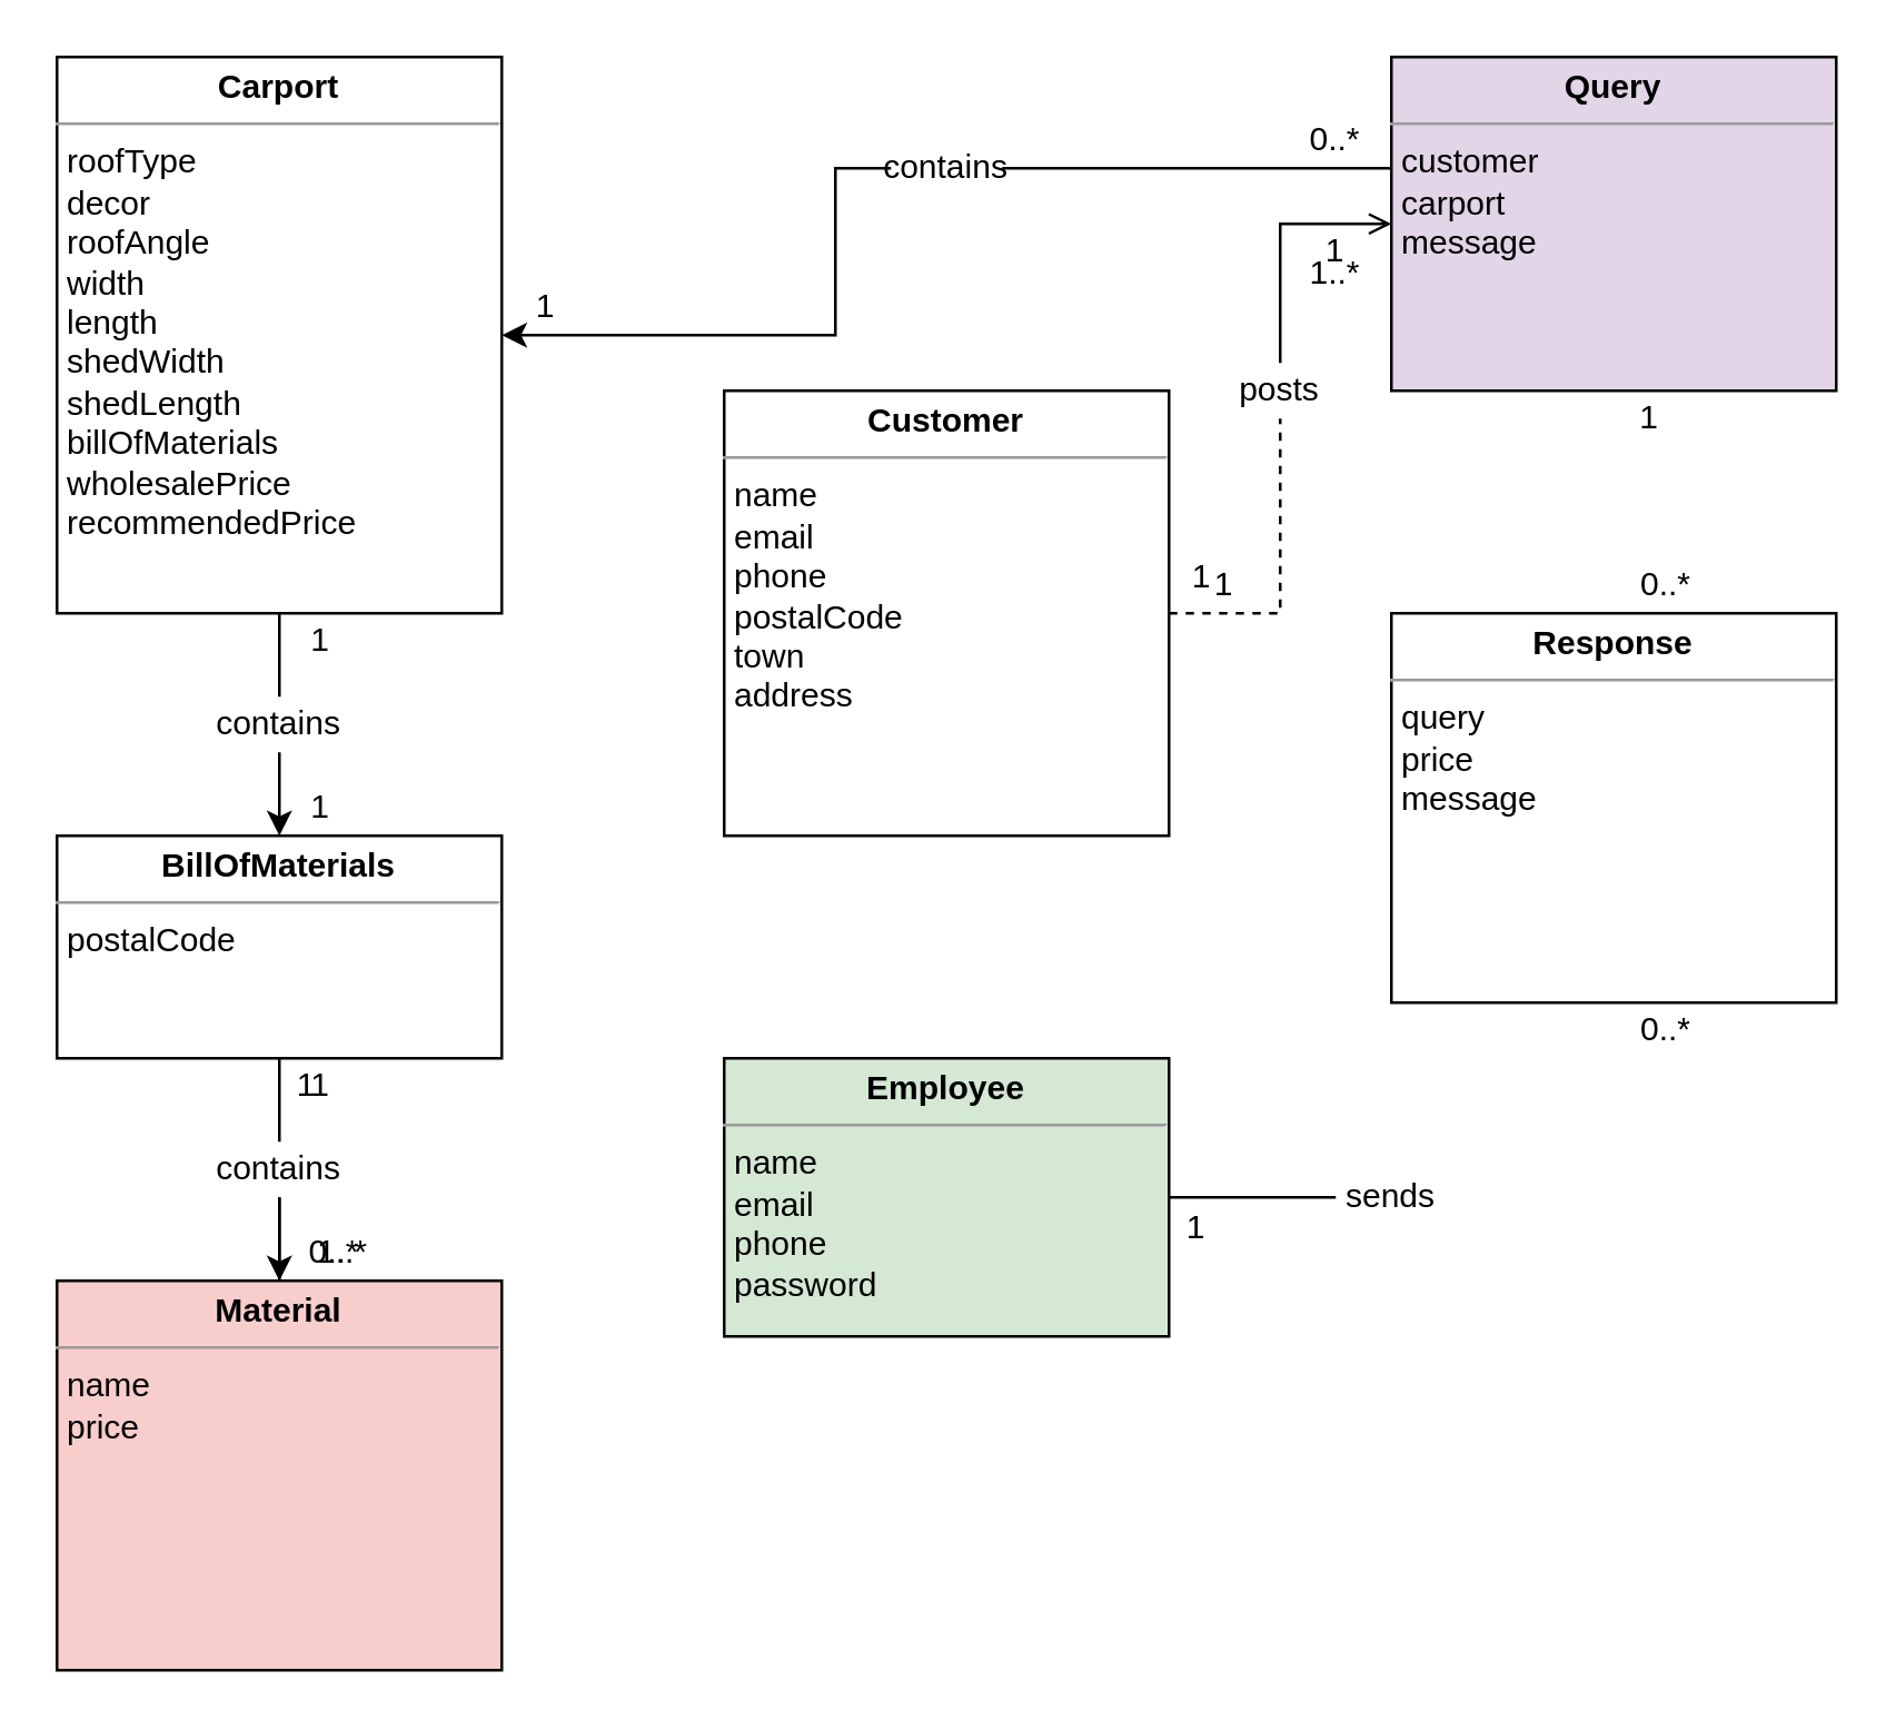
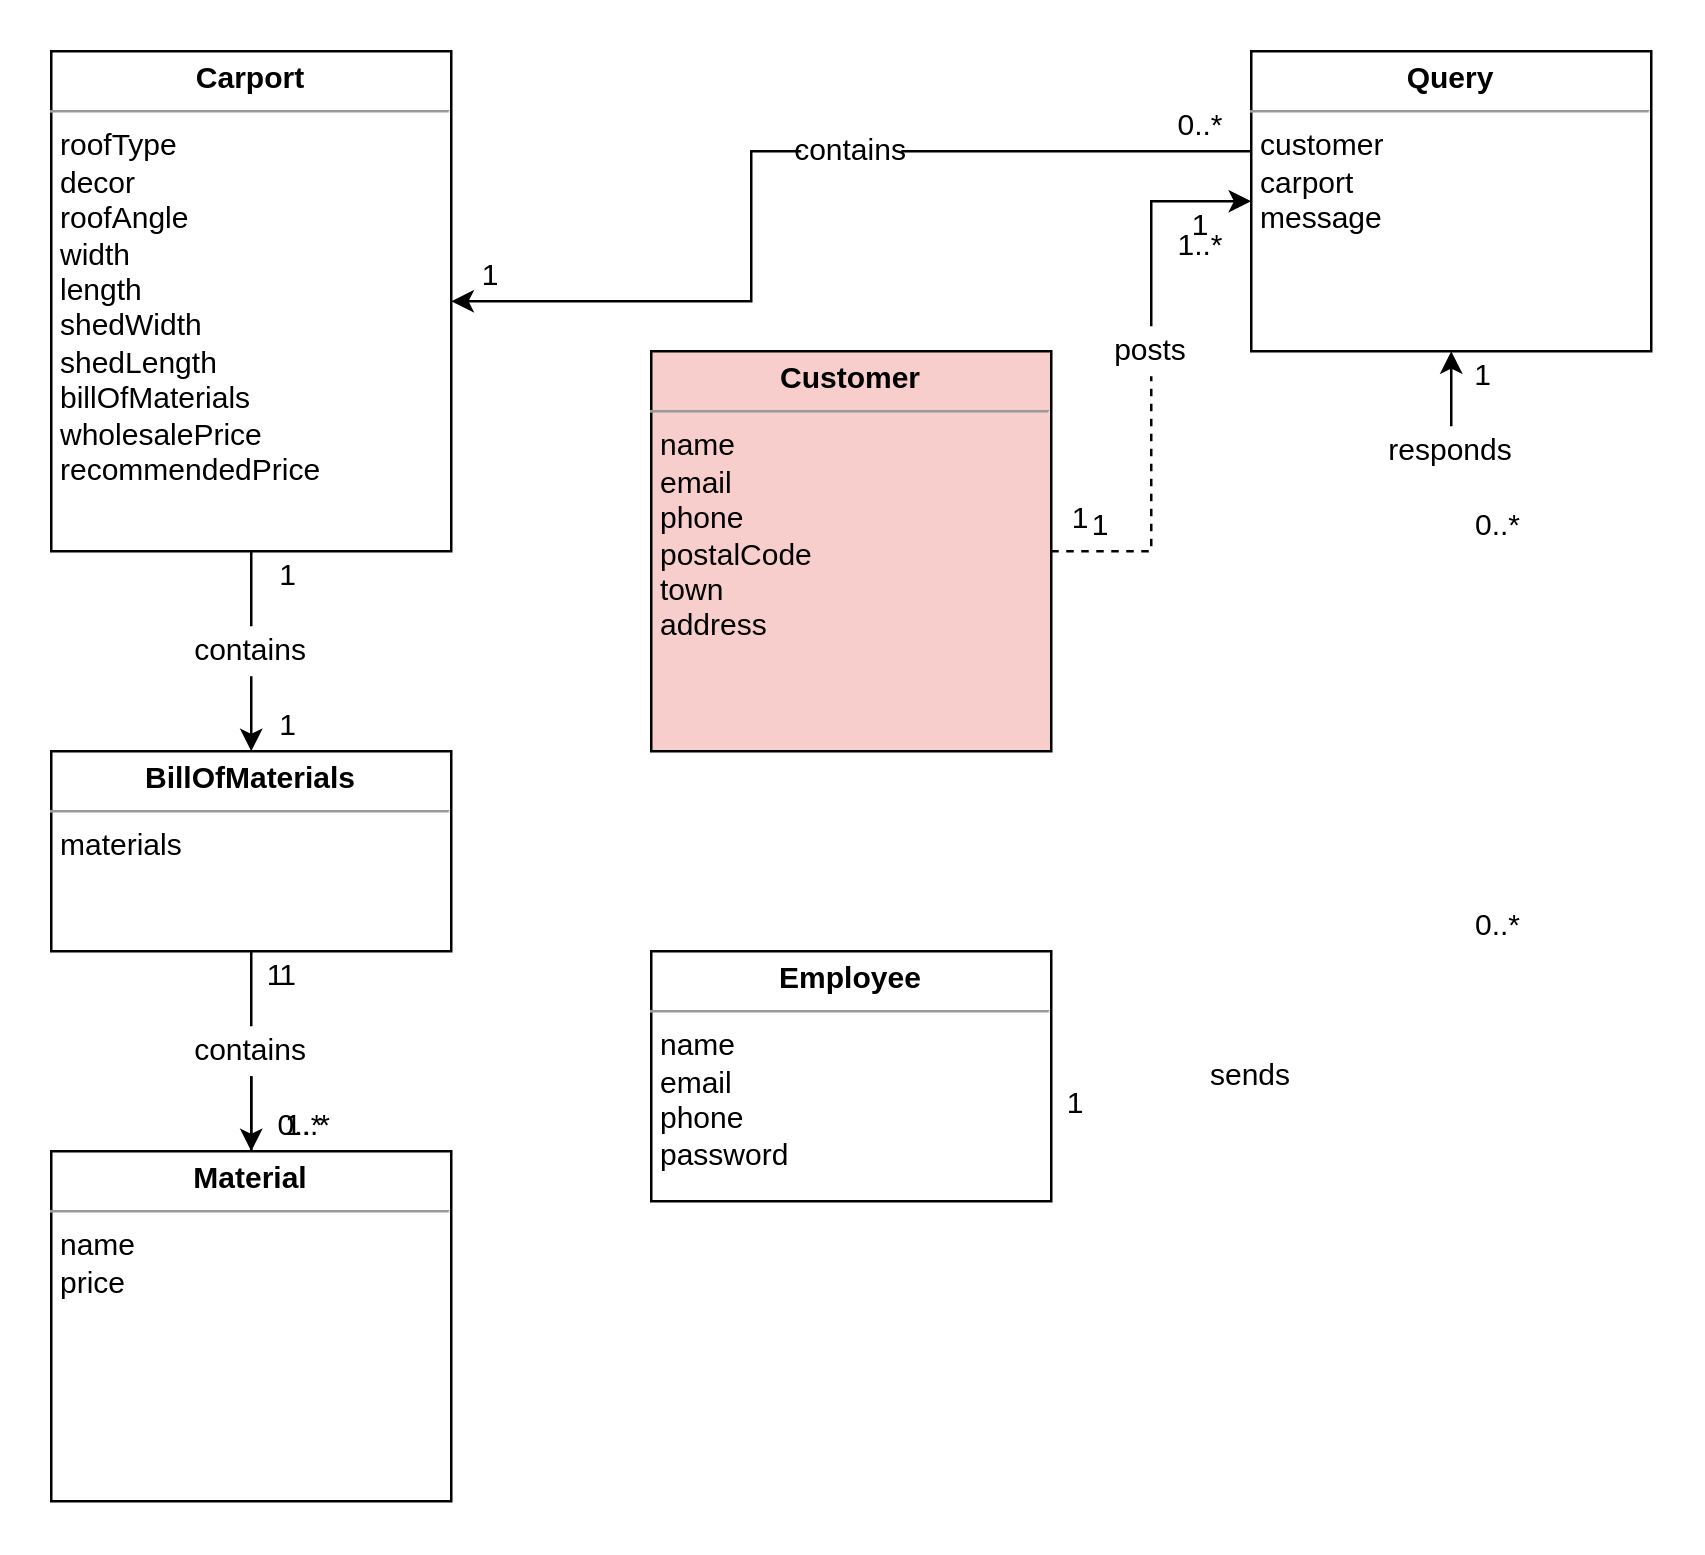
- <mxCell id="11" style="edgeStyle=orthogonalEdgeStyle;rounded=0;orthogonalLoop=1;jettySize=auto;html=1;startArrow=none;endArrow=open;" edge="1" parent="1" source="36" target="8"><mxGeometry relative="1" as="geometry"><Array as="points"><mxPoint x="460" y="80" /></Array></mxGeometry></mxCell>
+ <mxCell id="11" style="edgeStyle=orthogonalEdgeStyle;rounded=0;orthogonalLoop=1;jettySize=auto;html=1;startArrow=none;" edge="1" parent="1" source="36" target="8"><mxGeometry relative="1" as="geometry"><Array as="points"><mxPoint x="460" y="80" /></Array></mxGeometry></mxCell>
- <mxCell id="8" value="&lt;p style=&quot;margin: 0px ; margin-top: 4px ; text-align: center&quot;&gt;&lt;b&gt;Query&lt;/b&gt;&lt;br&gt;&lt;/p&gt;&lt;hr size=&quot;1&quot;&gt;&lt;p style=&quot;margin: 0px ; margin-left: 4px&quot;&gt;customer&lt;br&gt;&lt;/p&gt;&lt;p style=&quot;margin: 0px ; margin-left: 4px&quot;&gt;carport&lt;/p&gt;&lt;p style=&quot;margin: 0px ; margin-left: 4px&quot;&gt;message&lt;/p&gt;&lt;p style=&quot;margin: 0px ; margin-left: 4px&quot;&gt;&lt;br&gt;&lt;/p&gt;&lt;p style=&quot;margin: 0px ; margin-left: 4px&quot;&gt;&lt;/p&gt;" style="verticalAlign=top;align=left;overflow=fill;fontSize=12;fontFamily=Helvetica;html=1;fillColor=#e1d5e7;" vertex="1" parent="1"><mxGeometry x="500" y="20" width="160" height="120" as="geometry" /></mxCell>
+ <mxCell id="8" value="&lt;p style=&quot;margin: 0px ; margin-top: 4px ; text-align: center&quot;&gt;&lt;b&gt;Query&lt;/b&gt;&lt;br&gt;&lt;/p&gt;&lt;hr size=&quot;1&quot;&gt;&lt;p style=&quot;margin: 0px ; margin-left: 4px&quot;&gt;customer&lt;br&gt;&lt;/p&gt;&lt;p style=&quot;margin: 0px ; margin-left: 4px&quot;&gt;carport&lt;/p&gt;&lt;p style=&quot;margin: 0px ; margin-left: 4px&quot;&gt;message&lt;/p&gt;&lt;p style=&quot;margin: 0px ; margin-left: 4px&quot;&gt;&lt;br&gt;&lt;/p&gt;&lt;p style=&quot;margin: 0px ; margin-left: 4px&quot;&gt;&lt;/p&gt;" style="verticalAlign=top;align=left;overflow=fill;fontSize=12;fontFamily=Helvetica;html=1;" vertex="1" parent="1"><mxGeometry x="500" y="20" width="160" height="120" as="geometry" /></mxCell>
+ <mxCell id="9" style="edgeStyle=orthogonalEdgeStyle;rounded=0;orthogonalLoop=1;jettySize=auto;html=1;endArrow=classic;endFill=1;startArrow=none;" edge="1" parent="1" source="20" target="8"><mxGeometry relative="1" as="geometry" /></mxCell>
+ <mxCell id="20" value="responds" style="text;html=1;strokeColor=none;fillColor=none;align=center;verticalAlign=middle;whiteSpace=wrap;rounded=0;" vertex="1" parent="1"><mxGeometry x="560" y="170" width="40" height="20" as="geometry" /></mxCell>
- <mxCell id="12" value="&lt;p style=&quot;margin: 0px ; margin-top: 4px ; text-align: center&quot;&gt;&lt;b&gt;Customer&lt;/b&gt;&lt;/p&gt;&lt;hr size=&quot;1&quot;&gt;&lt;p style=&quot;margin: 0px 0px 0px 4px&quot;&gt;name&lt;/p&gt;&lt;p style=&quot;margin: 0px 0px 0px 4px&quot;&gt;email&lt;/p&gt;&lt;p style=&quot;margin: 0px 0px 0px 4px&quot;&gt;phone&lt;/p&gt;&lt;p style=&quot;margin: 0px ; margin-left: 4px&quot;&gt;postalCode&lt;/p&gt;&lt;p style=&quot;margin: 0px ; margin-left: 4px&quot;&gt;town&lt;/p&gt;&lt;p style=&quot;margin: 0px ; margin-left: 4px&quot;&gt;address&lt;/p&gt;&lt;p style=&quot;margin: 0px ; margin-left: 4px&quot;&gt;&lt;br&gt;&lt;/p&gt;&lt;p style=&quot;margin: 0px ; margin-left: 4px&quot;&gt;&lt;br&gt;&lt;/p&gt;&lt;p style=&quot;margin: 0px ; margin-left: 4px&quot;&gt;&lt;/p&gt;" style="verticalAlign=top;align=left;overflow=fill;fontSize=12;fontFamily=Helvetica;html=1;" vertex="1" parent="1"><mxGeometry x="260" y="140" width="160" height="160" as="geometry" /></mxCell>
+ <mxCell id="12" value="&lt;p style=&quot;margin: 0px ; margin-top: 4px ; text-align: center&quot;&gt;&lt;b&gt;Customer&lt;/b&gt;&lt;/p&gt;&lt;hr size=&quot;1&quot;&gt;&lt;p style=&quot;margin: 0px 0px 0px 4px&quot;&gt;name&lt;/p&gt;&lt;p style=&quot;margin: 0px 0px 0px 4px&quot;&gt;email&lt;/p&gt;&lt;p style=&quot;margin: 0px 0px 0px 4px&quot;&gt;phone&lt;/p&gt;&lt;p style=&quot;margin: 0px ; margin-left: 4px&quot;&gt;postalCode&lt;/p&gt;&lt;p style=&quot;margin: 0px ; margin-left: 4px&quot;&gt;town&lt;/p&gt;&lt;p style=&quot;margin: 0px ; margin-left: 4px&quot;&gt;address&lt;/p&gt;&lt;p style=&quot;margin: 0px ; margin-left: 4px&quot;&gt;&lt;br&gt;&lt;/p&gt;&lt;p style=&quot;margin: 0px ; margin-left: 4px&quot;&gt;&lt;br&gt;&lt;/p&gt;&lt;p style=&quot;margin: 0px ; margin-left: 4px&quot;&gt;&lt;/p&gt;" style="verticalAlign=top;align=left;overflow=fill;fontSize=12;fontFamily=Helvetica;html=1;fillColor=#f8cecc;" vertex="1" parent="1"><mxGeometry x="260" y="140" width="160" height="160" as="geometry" /></mxCell>
- <mxCell id="10" value="&lt;p style=&quot;margin: 0px ; margin-top: 4px ; text-align: center&quot;&gt;&lt;b&gt;Response&lt;/b&gt;&lt;br&gt;&lt;/p&gt;&lt;hr size=&quot;1&quot;&gt;&lt;p style=&quot;margin: 0px ; margin-left: 4px&quot;&gt;query&lt;/p&gt;&lt;p style=&quot;margin: 0px ; margin-left: 4px&quot;&gt;price&lt;/p&gt;&lt;p style=&quot;margin: 0px ; margin-left: 4px&quot;&gt;message&lt;/p&gt;&lt;p style=&quot;margin: 0px ; margin-left: 4px&quot;&gt;&lt;/p&gt;" style="verticalAlign=top;align=left;overflow=fill;fontSize=12;fontFamily=Helvetica;html=1;" vertex="1" parent="1"><mxGeometry x="500" y="220" width="160" height="140" as="geometry" /></mxCell>
- <mxCell id="5" value="&lt;p style=&quot;margin: 0px ; margin-top: 4px ; text-align: center&quot;&gt;&lt;b&gt;BillOfMaterials&lt;/b&gt;&lt;br&gt;&lt;/p&gt;&lt;hr size=&quot;1&quot;&gt;&lt;p style=&quot;margin: 0px ; margin-left: 4px&quot;&gt;postalCode&lt;/p&gt;&lt;p style=&quot;margin: 0px ; margin-left: 4px&quot;&gt;&lt;/p&gt;" style="verticalAlign=top;align=left;overflow=fill;fontSize=12;fontFamily=Helvetica;html=1;" vertex="1" parent="1"><mxGeometry x="20" y="300" width="160" height="80" as="geometry" /></mxCell>
+ <mxCell id="5" value="&lt;p style=&quot;margin: 0px ; margin-top: 4px ; text-align: center&quot;&gt;&lt;b&gt;BillOfMaterials&lt;/b&gt;&lt;br&gt;&lt;/p&gt;&lt;hr size=&quot;1&quot;&gt;&lt;p style=&quot;margin: 0px ; margin-left: 4px&quot;&gt;materials&lt;/p&gt;&lt;p style=&quot;margin: 0px ; margin-left: 4px&quot;&gt;&lt;/p&gt;" style="verticalAlign=top;align=left;overflow=fill;fontSize=12;fontFamily=Helvetica;html=1;" vertex="1" parent="1"><mxGeometry x="20" y="300" width="160" height="80" as="geometry" /></mxCell>
- <mxCell id="13" value="&lt;p style=&quot;margin: 0px ; margin-top: 4px ; text-align: center&quot;&gt;&lt;b&gt;Employee&lt;/b&gt;&lt;/p&gt;&lt;hr size=&quot;1&quot;&gt;&lt;p style=&quot;margin: 0px 0px 0px 4px&quot;&gt;name&lt;/p&gt;&lt;p style=&quot;margin: 0px 0px 0px 4px&quot;&gt;email&lt;/p&gt;&lt;p style=&quot;margin: 0px 0px 0px 4px&quot;&gt;phone&lt;/p&gt;&lt;p style=&quot;margin: 0px ; margin-left: 4px&quot;&gt;password&lt;/p&gt;&lt;p style=&quot;margin: 0px ; margin-left: 4px&quot;&gt;&lt;/p&gt;" style="verticalAlign=top;align=left;overflow=fill;fontSize=12;fontFamily=Helvetica;html=1;fillColor=#d5e8d4;" vertex="1" parent="1"><mxGeometry x="260" y="380" width="160" height="100" as="geometry" /></mxCell>
+ <mxCell id="13" value="&lt;p style=&quot;margin: 0px ; margin-top: 4px ; text-align: center&quot;&gt;&lt;b&gt;Employee&lt;/b&gt;&lt;/p&gt;&lt;hr size=&quot;1&quot;&gt;&lt;p style=&quot;margin: 0px 0px 0px 4px&quot;&gt;name&lt;/p&gt;&lt;p style=&quot;margin: 0px 0px 0px 4px&quot;&gt;email&lt;/p&gt;&lt;p style=&quot;margin: 0px 0px 0px 4px&quot;&gt;phone&lt;/p&gt;&lt;p style=&quot;margin: 0px ; margin-left: 4px&quot;&gt;password&lt;/p&gt;&lt;p style=&quot;margin: 0px ; margin-left: 4px&quot;&gt;&lt;/p&gt;" style="verticalAlign=top;align=left;overflow=fill;fontSize=12;fontFamily=Helvetica;html=1;" vertex="1" parent="1"><mxGeometry x="260" y="380" width="160" height="100" as="geometry" /></mxCell>
- <mxCell id="22" value="" style="edgeStyle=orthogonalEdgeStyle;rounded=0;orthogonalLoop=1;jettySize=auto;html=1;endArrow=none;endFill=1;" edge="1" parent="1" source="13" target="21"><mxGeometry relative="1" as="geometry"><mxPoint x="420" y="430" as="sourcePoint" /><mxPoint x="580" y="360" as="targetPoint" /></mxGeometry></mxCell>
- <mxCell id="6" value="&lt;p style=&quot;margin: 0px ; margin-top: 4px ; text-align: center&quot;&gt;&lt;b&gt;Material&lt;/b&gt;&lt;br&gt;&lt;/p&gt;&lt;hr size=&quot;1&quot;&gt;&lt;p style=&quot;margin: 0px ; margin-left: 4px&quot;&gt;name&lt;/p&gt;&lt;p style=&quot;margin: 0px ; margin-left: 4px&quot;&gt;price&lt;/p&gt;&lt;p style=&quot;margin: 0px ; margin-left: 4px&quot;&gt;&lt;/p&gt;" style="verticalAlign=top;align=left;overflow=fill;fontSize=12;fontFamily=Helvetica;html=1;fillColor=#f8cecc;" vertex="1" parent="1"><mxGeometry x="20" y="460" width="160" height="140" as="geometry" /></mxCell>
+ <mxCell id="6" value="&lt;p style=&quot;margin: 0px ; margin-top: 4px ; text-align: center&quot;&gt;&lt;b&gt;Material&lt;/b&gt;&lt;br&gt;&lt;/p&gt;&lt;hr size=&quot;1&quot;&gt;&lt;p style=&quot;margin: 0px ; margin-left: 4px&quot;&gt;name&lt;/p&gt;&lt;p style=&quot;margin: 0px ; margin-left: 4px&quot;&gt;price&lt;/p&gt;&lt;p style=&quot;margin: 0px ; margin-left: 4px&quot;&gt;&lt;/p&gt;" style="verticalAlign=top;align=left;overflow=fill;fontSize=12;fontFamily=Helvetica;html=1;" vertex="1" parent="1"><mxGeometry x="20" y="460" width="160" height="140" as="geometry" /></mxCell>
